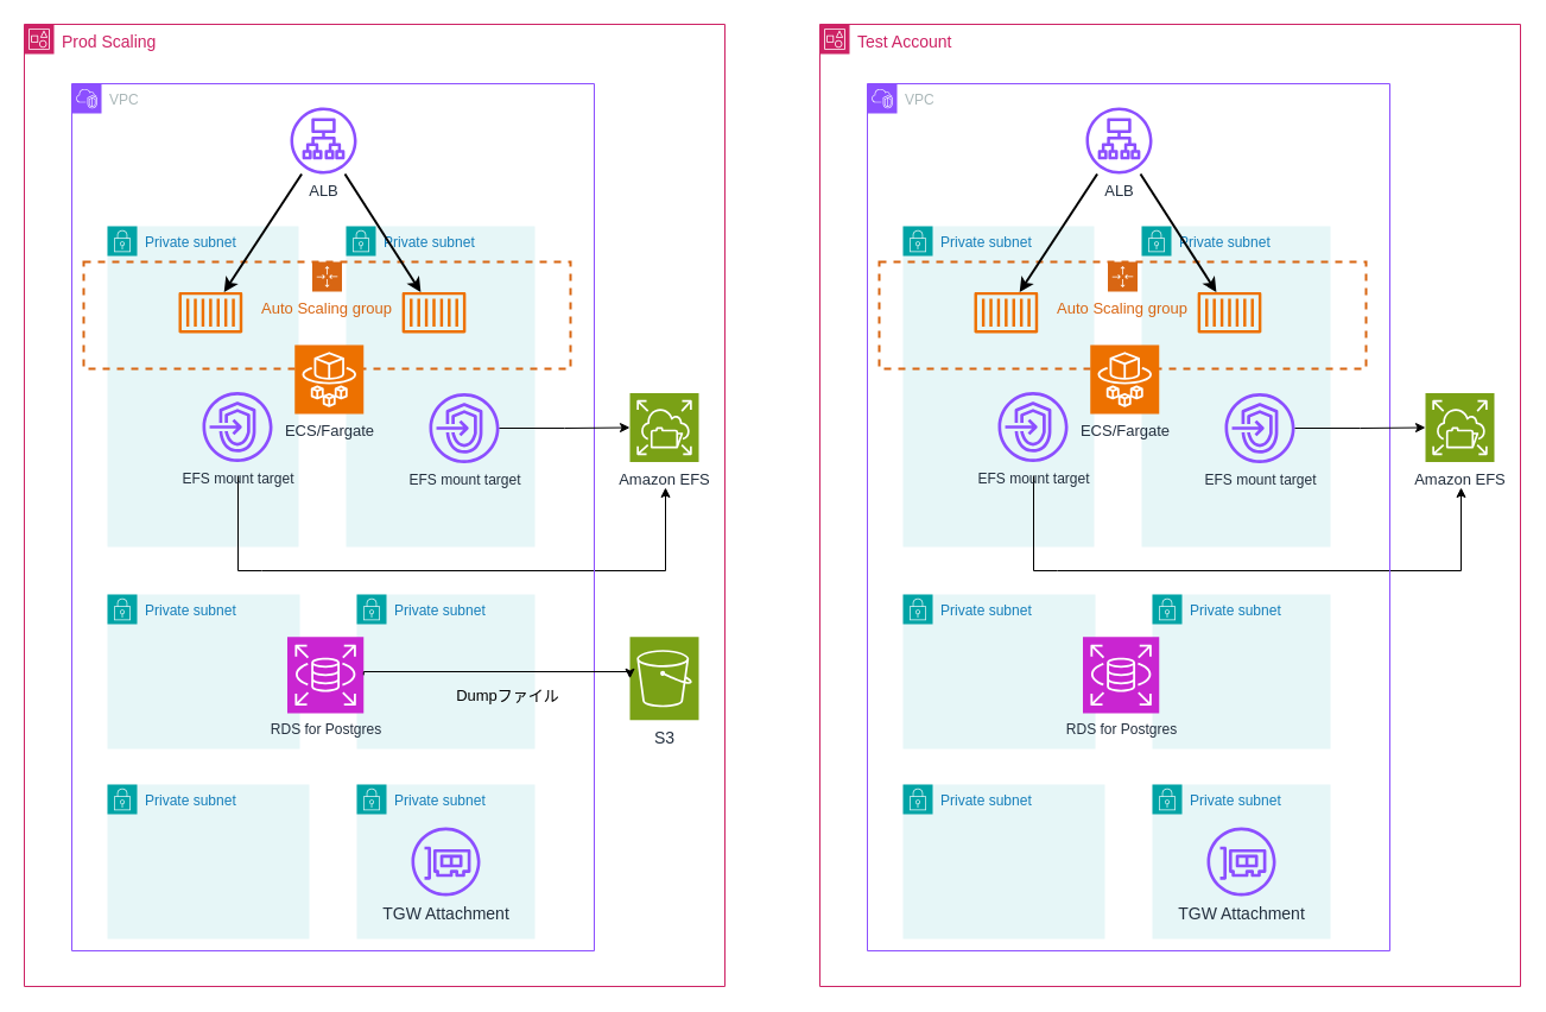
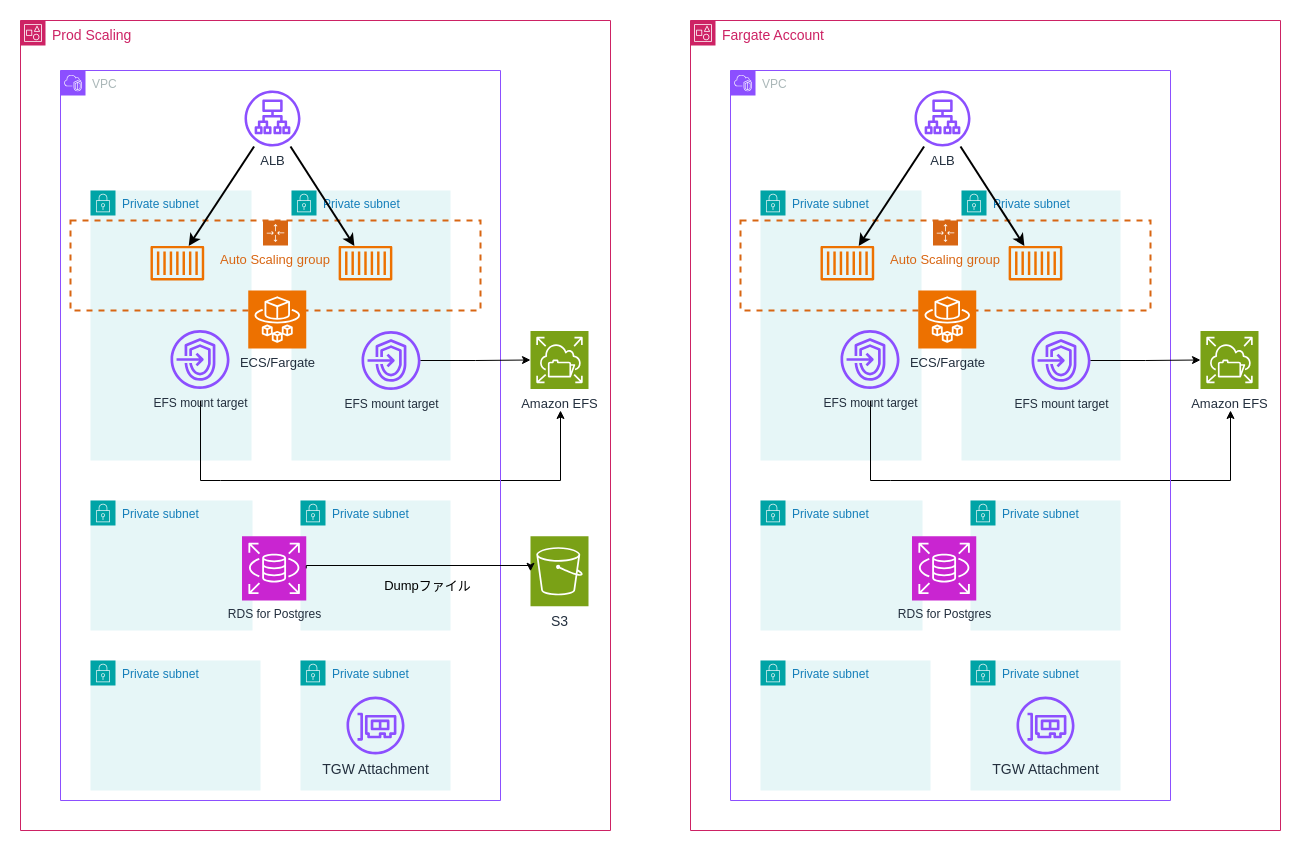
- <mxCell id="37" value="&lt;font style=&quot;font-size: 14px;&quot;&gt;Test Account&lt;/font&gt;" style="points=[[0,0],[0.25,0],[0.5,0],[0.75,0],[1,0],[1,0.25],[1,0.5],[1,0.75],[1,1],[0.75,1],[0.5,1],[0.25,1],[0,1],[0,0.75],[0,0.5],[0,0.25]];outlineConnect=0;gradientColor=none;html=1;whiteSpace=wrap;fontSize=12;fontStyle=0;container=1;pointerEvents=0;collapsible=0;recursiveResize=0;shape=mxgraph.aws4.group;grIcon=mxgraph.aws4.group_account;strokeColor=#CD2264;fillColor=none;verticalAlign=top;align=left;spacingLeft=30;fontColor=#CD2264;dashed=0;" vertex="1" parent="1"><mxGeometry x="690" y="20" width="590" height="810" as="geometry" /></mxCell>
+ <mxCell id="37" value="&lt;font style=&quot;font-size: 14px;&quot;&gt;Fargate Account&lt;/font&gt;" style="points=[[0,0],[0.25,0],[0.5,0],[0.75,0],[1,0],[1,0.25],[1,0.5],[1,0.75],[1,1],[0.75,1],[0.5,1],[0.25,1],[0,1],[0,0.75],[0,0.5],[0,0.25]];outlineConnect=0;gradientColor=none;html=1;whiteSpace=wrap;fontSize=12;fontStyle=0;container=1;pointerEvents=0;collapsible=0;recursiveResize=0;shape=mxgraph.aws4.group;grIcon=mxgraph.aws4.group_account;strokeColor=#CD2264;fillColor=none;verticalAlign=top;align=left;spacingLeft=30;fontColor=#CD2264;dashed=0;" vertex="1" parent="1"><mxGeometry x="690" y="20" width="590" height="810" as="geometry" /></mxCell>
